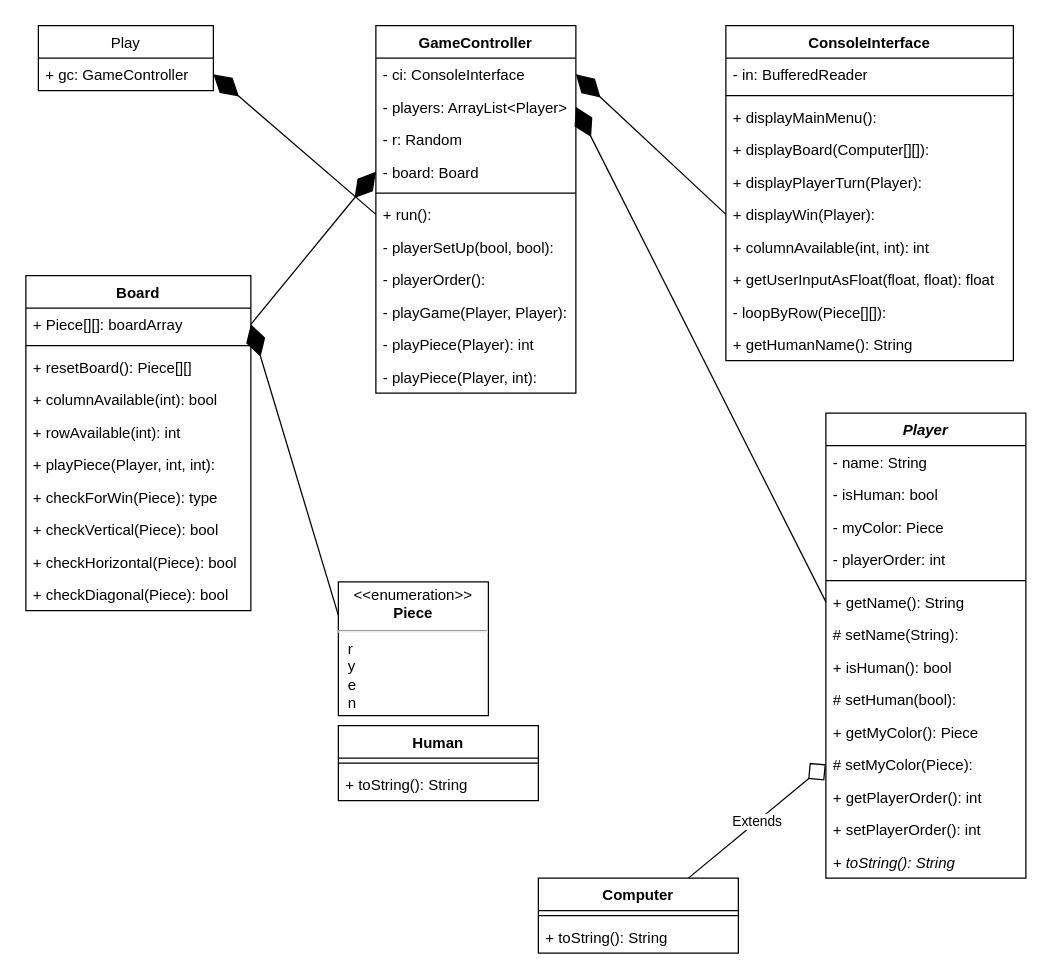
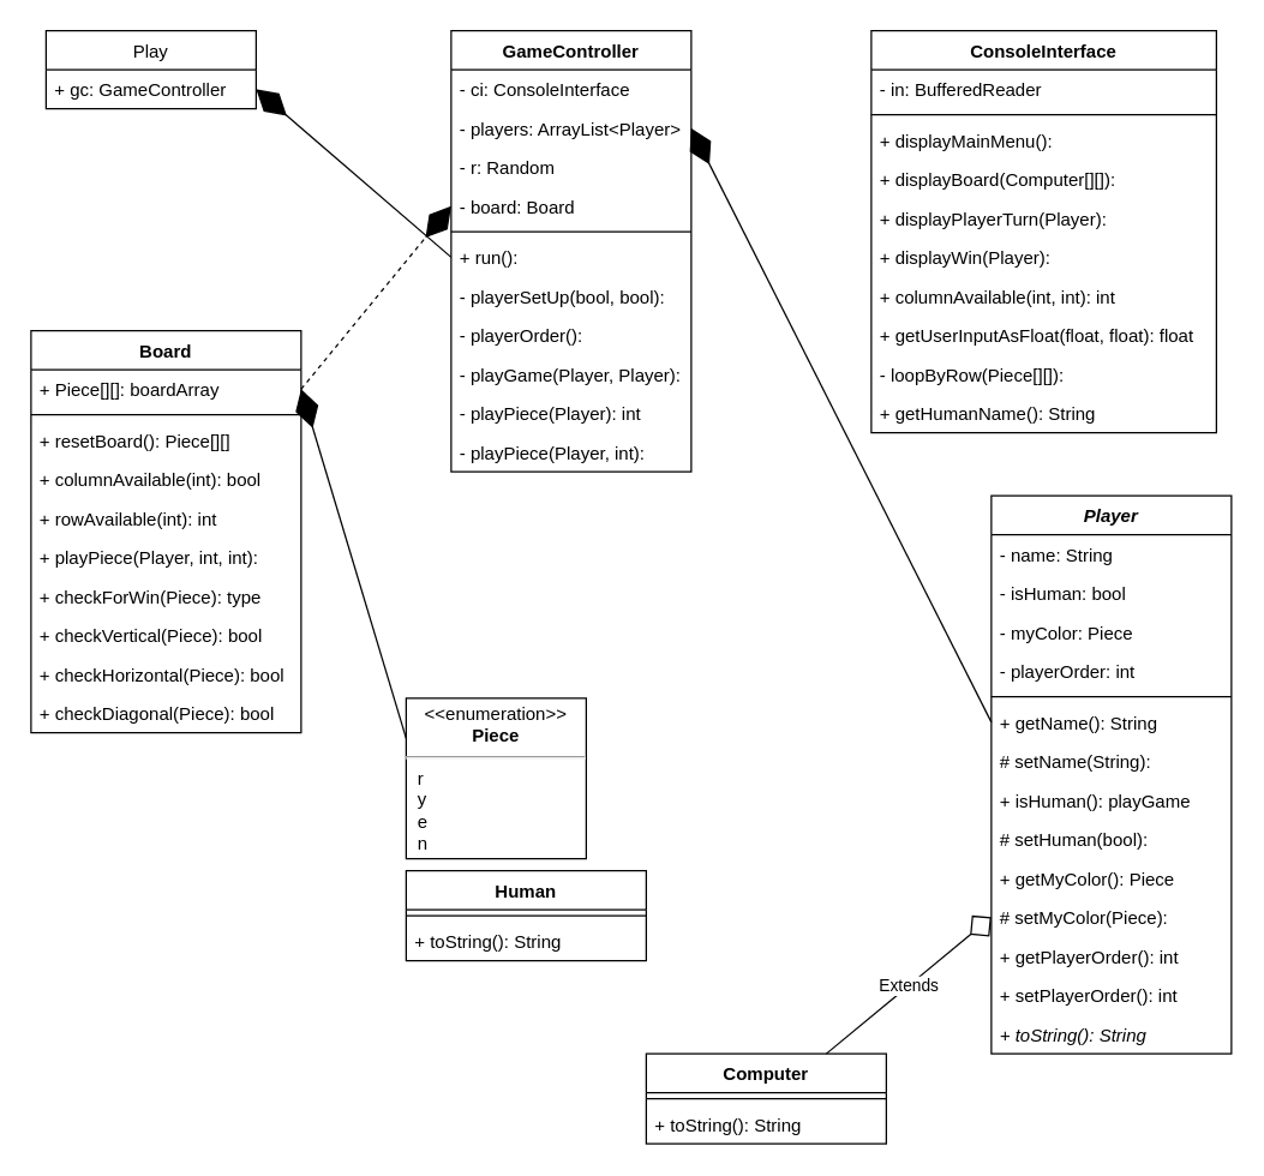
- <mxCell id="28" value="" style="endArrow=diamondThin;endFill=1;endSize=24;html=1;rounded=0;entryX=1;entryY=0.5;entryDx=0;entryDy=0;exitX=0;exitY=0.5;exitDx=0;exitDy=0;" parent="1" source="23" target="5" edge="1"><mxGeometry width="160" relative="1" as="geometry"><mxPoint x="370" y="450" as="sourcePoint" /><mxPoint x="530" y="450" as="targetPoint" /></mxGeometry></mxCell>
- <mxCell id="40" value="" style="endArrow=diamondThin;endFill=1;endSize=24;html=1;rounded=0;entryX=0;entryY=0.5;entryDx=0;entryDy=0;exitX=1;exitY=0.5;exitDx=0;exitDy=0;" parent="1" source="30" target="8" edge="1"><mxGeometry width="160" relative="1" as="geometry"><mxPoint x="290" y="450" as="sourcePoint" /><mxPoint x="450" y="450" as="targetPoint" /></mxGeometry></mxCell>
+ <mxCell id="40" value="" style="endArrow=diamondThin;endFill=1;endSize=24;html=1;rounded=0;entryX=0;entryY=0.5;entryDx=0;entryDy=0;exitX=1;exitY=0.5;exitDx=0;exitDy=0;dashed=1;" parent="1" source="30" target="8" edge="1"><mxGeometry width="160" relative="1" as="geometry"><mxPoint x="290" y="450" as="sourcePoint" /><mxPoint x="450" y="450" as="targetPoint" /></mxGeometry></mxCell>
- <mxCell id="51" value="+ isHuman(): bool" style="text;strokeColor=none;fillColor=none;align=left;verticalAlign=top;spacingLeft=4;spacingRight=4;overflow=hidden;rotatable=0;points=[[0,0.5],[1,0.5]];portConstraint=eastwest;" parent="43" vertex="1"><mxGeometry y="190" width="160" height="26" as="geometry" /></mxCell>
+ <mxCell id="51" value="+ isHuman(): playGame" style="text;strokeColor=none;fillColor=none;align=left;verticalAlign=top;spacingLeft=4;spacingRight=4;overflow=hidden;rotatable=0;points=[[0,0.5],[1,0.5]];portConstraint=eastwest;" parent="43" vertex="1"><mxGeometry y="190" width="160" height="26" as="geometry" /></mxCell>
